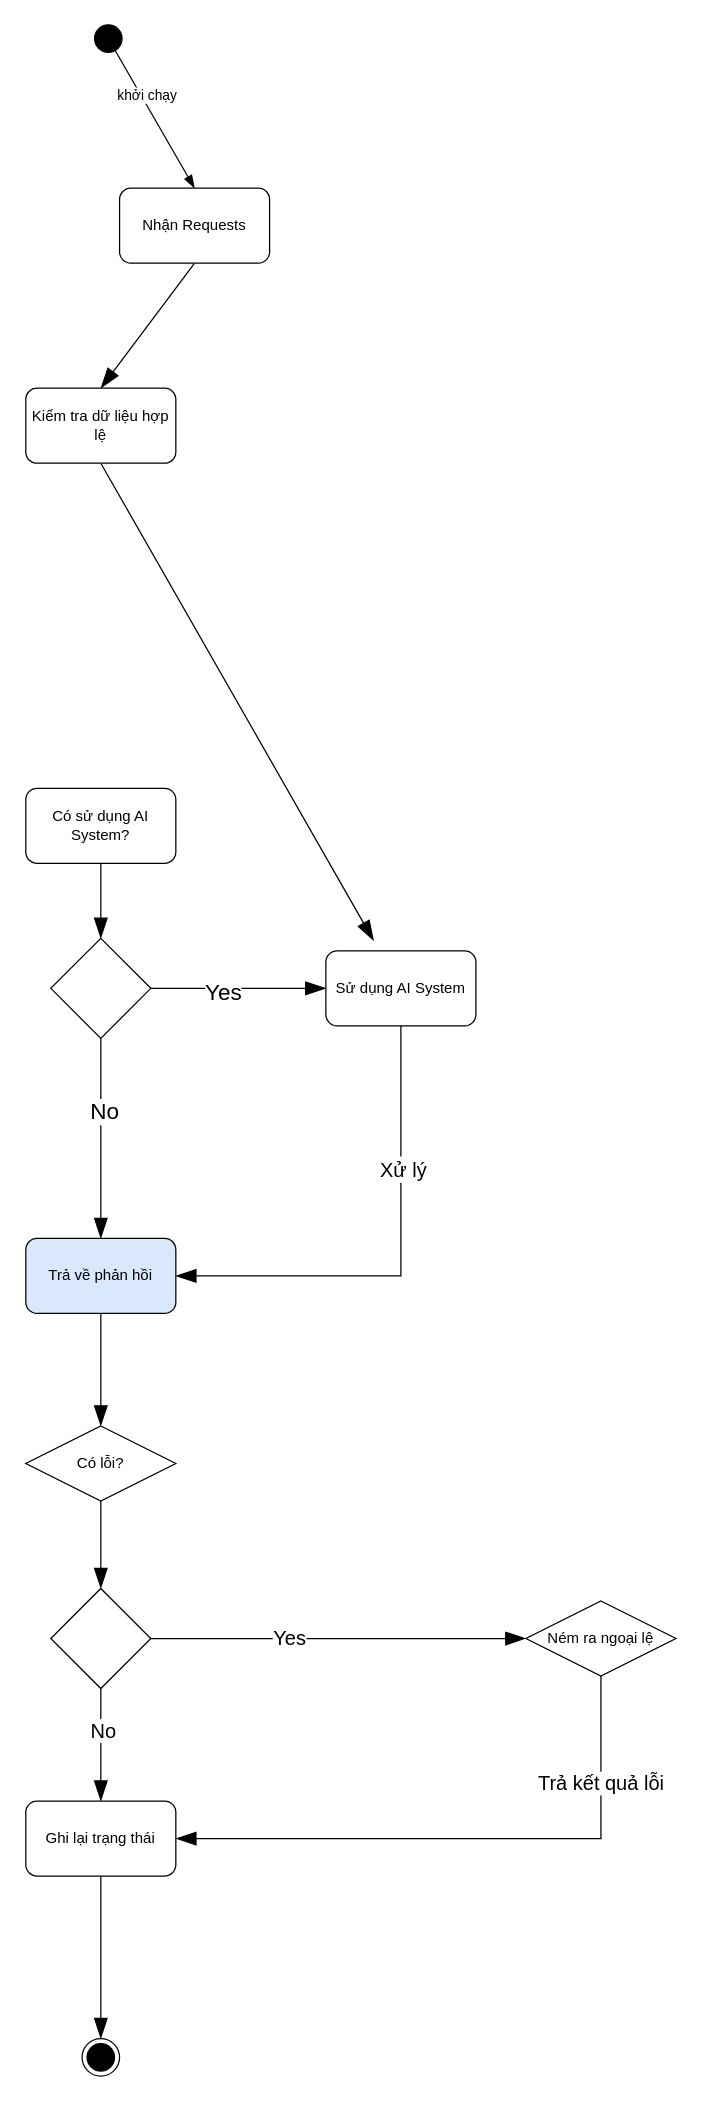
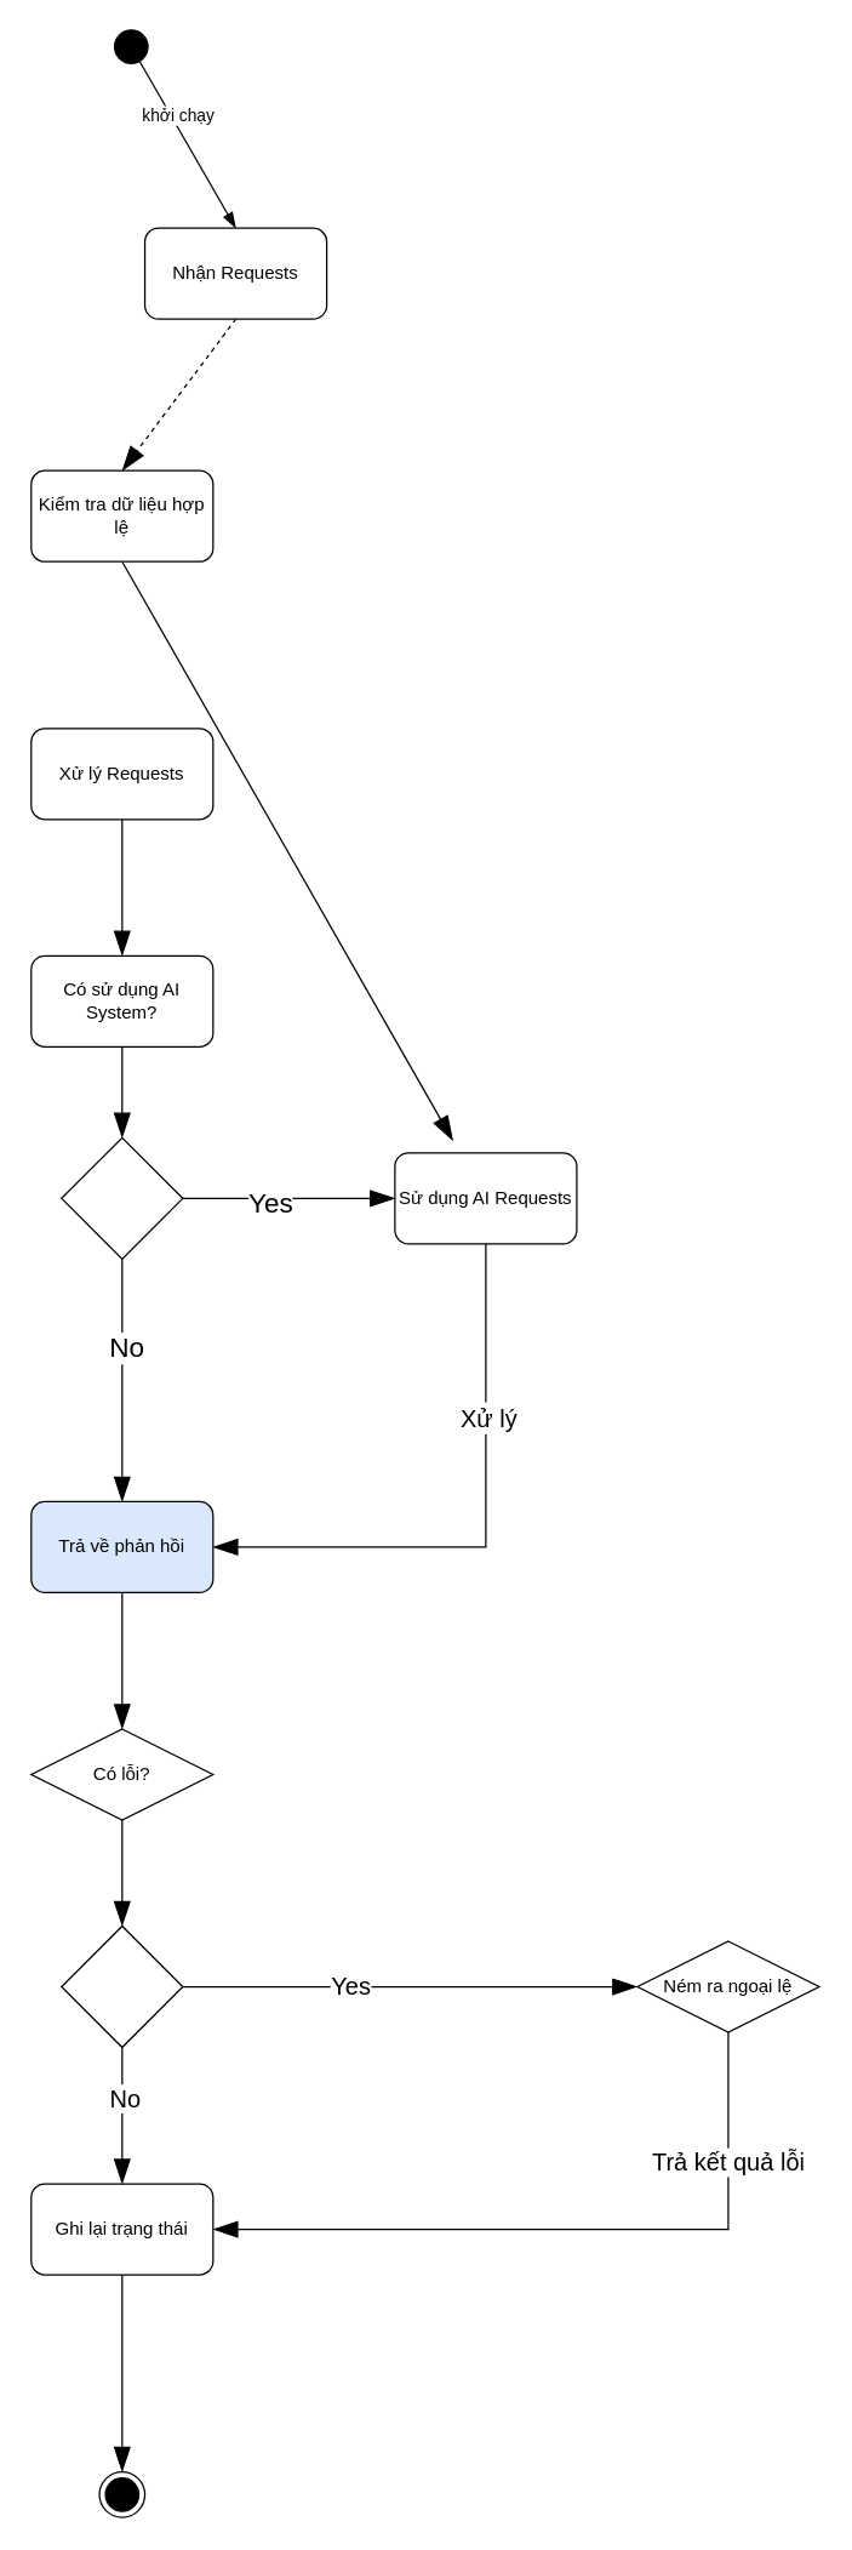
- <mxCell id="3" style="edgeStyle=none;curved=1;rounded=0;orthogonalLoop=1;jettySize=auto;html=1;exitX=0.5;exitY=1;exitDx=0;exitDy=0;entryX=0.5;entryY=0;entryDx=0;entryDy=0;endArrow=blockThin;endFill=1;startSize=18;endSize=14;sourcePerimeterSpacing=8;targetPerimeterSpacing=8;" edge="1" parent="1" source="4" target="6"><mxGeometry relative="1" as="geometry" /></mxCell>
+ <mxCell id="3" style="edgeStyle=none;curved=1;rounded=0;orthogonalLoop=1;jettySize=auto;html=1;exitX=0.5;exitY=1;exitDx=0;exitDy=0;entryX=0.5;entryY=0;entryDx=0;entryDy=0;endArrow=blockThin;endFill=1;startSize=18;endSize=14;sourcePerimeterSpacing=8;targetPerimeterSpacing=8;dashed=1;" edge="1" parent="1" source="4" target="6"><mxGeometry relative="1" as="geometry" /></mxCell>
+ <mxCell id="8" value="Xử lý Requests" style="rounded=1;whiteSpace=wrap;html=1;" vertex="1" parent="1"><mxGeometry x="20" y="480" width="120" height="60" as="geometry" /></mxCell>
+ <mxCell id="7" style="edgeStyle=none;curved=1;rounded=0;orthogonalLoop=1;jettySize=auto;html=1;exitX=0.5;exitY=1;exitDx=0;exitDy=0;entryX=0.5;entryY=0;entryDx=0;entryDy=0;endArrow=blockThin;endFill=1;startSize=18;endSize=14;sourcePerimeterSpacing=8;targetPerimeterSpacing=8;" edge="1" parent="1" source="8" target="15"><mxGeometry relative="1" as="geometry" /></mxCell>
- <mxCell id="18" value="Sử dụng AI System" style="rounded=1;whiteSpace=wrap;html=1;" vertex="1" parent="1"><mxGeometry x="260" y="760" width="120" height="60" as="geometry" /></mxCell>
+ <mxCell id="18" value="Sử dụng AI Requests" style="rounded=1;whiteSpace=wrap;html=1;" vertex="1" parent="1"><mxGeometry x="260" y="760" width="120" height="60" as="geometry" /></mxCell>
